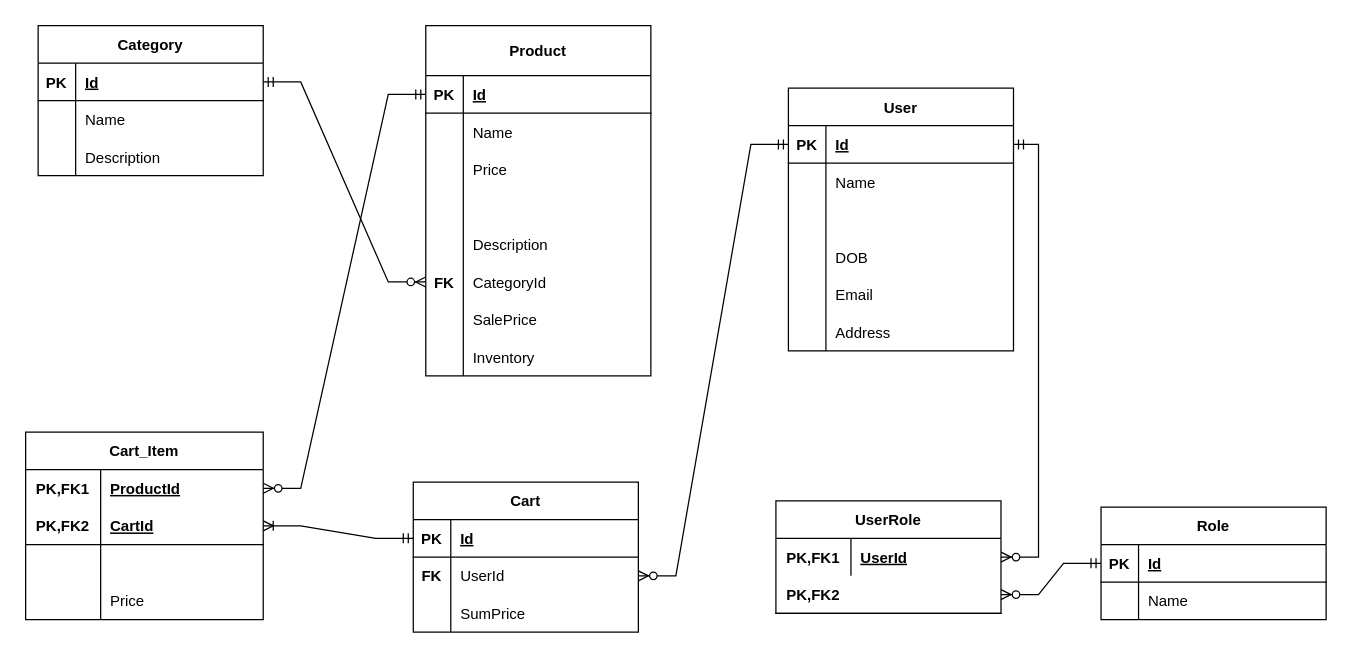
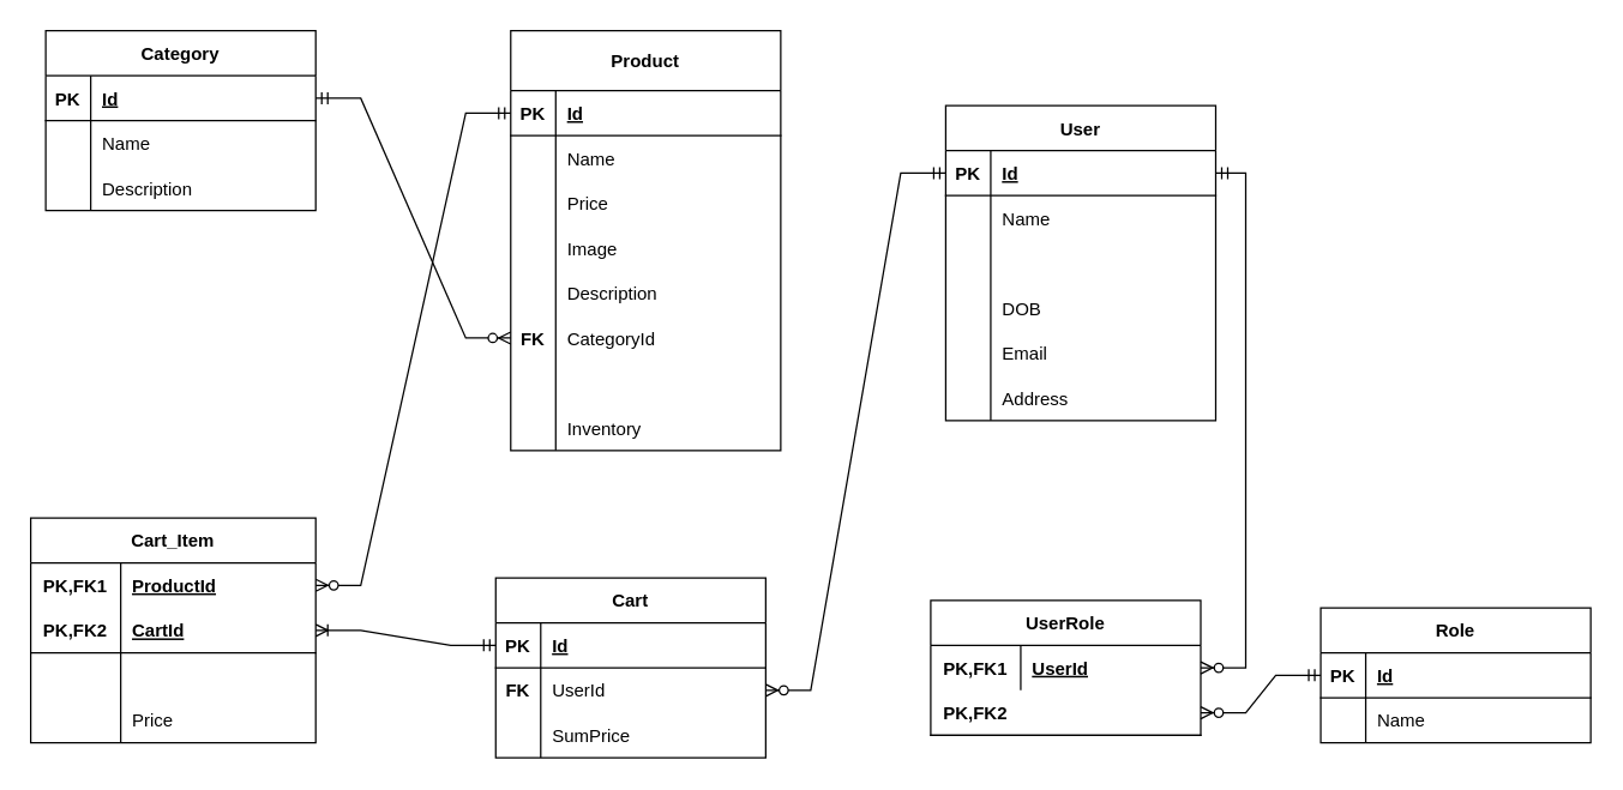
+ <mxCell id="14" value="Image" style="shape=partialRectangle;connectable=0;fillColor=none;top=0;left=0;bottom=0;right=0;align=left;spacingLeft=6;overflow=hidden;" vertex="1" parent="12"><mxGeometry x="30" width="150" height="30" as="geometry"><mxRectangle width="150" height="30" as="alternateBounds" /></mxGeometry></mxCell>
- <mxCell id="23" value="SalePrice" style="shape=partialRectangle;connectable=0;fillColor=none;top=0;left=0;bottom=0;right=0;align=left;spacingLeft=6;overflow=hidden;" vertex="1" parent="21"><mxGeometry x="30" width="150" height="30" as="geometry"><mxRectangle width="150" height="30" as="alternateBounds" /></mxGeometry></mxCell>
